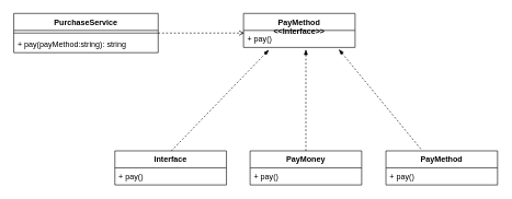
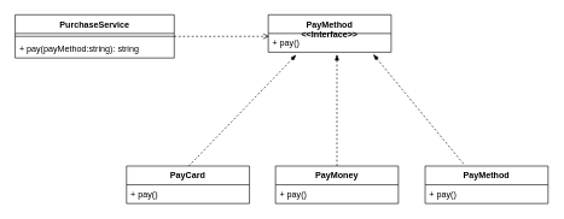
- <mxCell id="8" value="Interface" style="swimlane;fontStyle=1;align=center;verticalAlign=top;childLayout=stackLayout;horizontal=1;startSize=26;horizontalStack=0;resizeParent=1;resizeParentMax=0;resizeLast=0;collapsible=1;marginBottom=0;" vertex="1" parent="1"><mxGeometry x="174" y="230" width="170" height="52" as="geometry"><mxRectangle x="430" y="70" width="120" height="40" as="alternateBounds" /></mxGeometry></mxCell>
+ <mxCell id="8" value="PayCard" style="swimlane;fontStyle=1;align=center;verticalAlign=top;childLayout=stackLayout;horizontal=1;startSize=26;horizontalStack=0;resizeParent=1;resizeParentMax=0;resizeLast=0;collapsible=1;marginBottom=0;" vertex="1" parent="1"><mxGeometry x="174" y="230" width="170" height="52" as="geometry"><mxRectangle x="430" y="70" width="120" height="40" as="alternateBounds" /></mxGeometry></mxCell>
